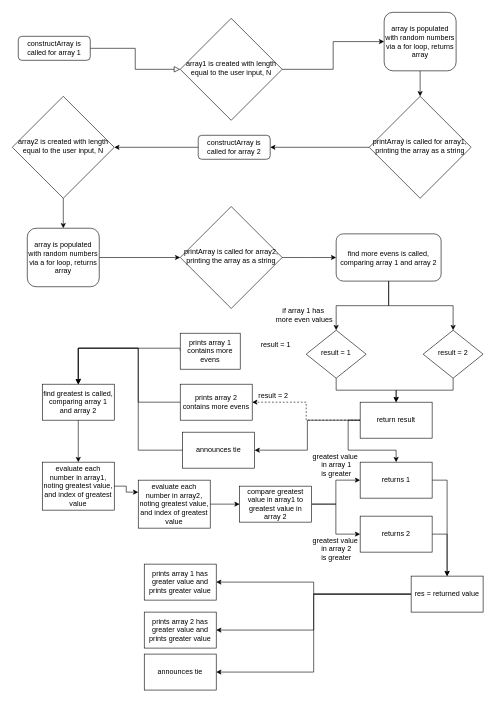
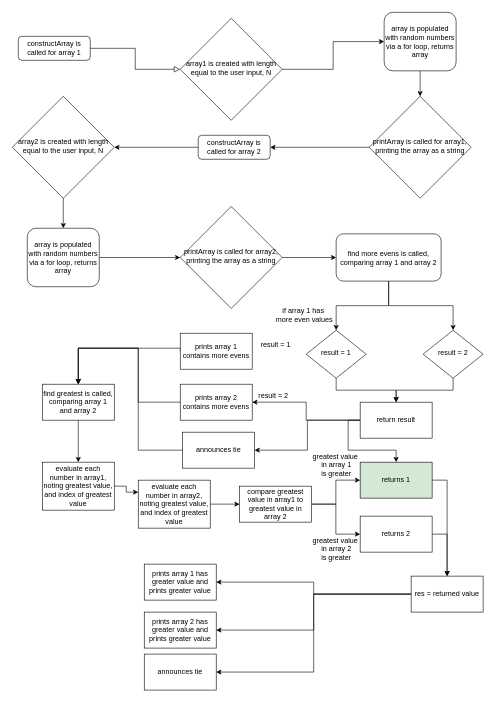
- <mxCell id="31" value="prints array 1 contains more evens" style="rounded=0;whiteSpace=wrap;html=1;" vertex="1" parent="1"><mxGeometry x="300" y="555" width="100" height="60" as="geometry" /></mxCell>
+ <mxCell id="31" value="prints array 1 contains more evens" style="rounded=0;whiteSpace=wrap;html=1;" vertex="1" parent="1"><mxGeometry x="300" y="555" width="120" height="60" as="geometry" /></mxCell>
- <mxCell id="27" style="edgeStyle=orthogonalEdgeStyle;rounded=0;orthogonalLoop=1;jettySize=auto;html=1;exitX=0;exitY=0.5;exitDx=0;exitDy=0;entryX=1;entryY=0.5;entryDx=0;entryDy=0;dashed=1;" edge="1" parent="1" source="29" target="33"><mxGeometry relative="1" as="geometry" /></mxCell>
+ <mxCell id="27" style="edgeStyle=orthogonalEdgeStyle;rounded=0;orthogonalLoop=1;jettySize=auto;html=1;exitX=0;exitY=0.5;exitDx=0;exitDy=0;entryX=1;entryY=0.5;entryDx=0;entryDy=0;" edge="1" parent="1" source="29" target="33"><mxGeometry relative="1" as="geometry" /></mxCell>
- <mxCell id="48" value="returns 1" style="rounded=0;whiteSpace=wrap;html=1;" vertex="1" parent="1"><mxGeometry x="600" y="770" width="120" height="60" as="geometry" /></mxCell>
+ <mxCell id="48" value="returns 1" style="rounded=0;whiteSpace=wrap;html=1;fillColor=#d5e8d4;" vertex="1" parent="1"><mxGeometry x="600" y="770" width="120" height="60" as="geometry" /></mxCell>
